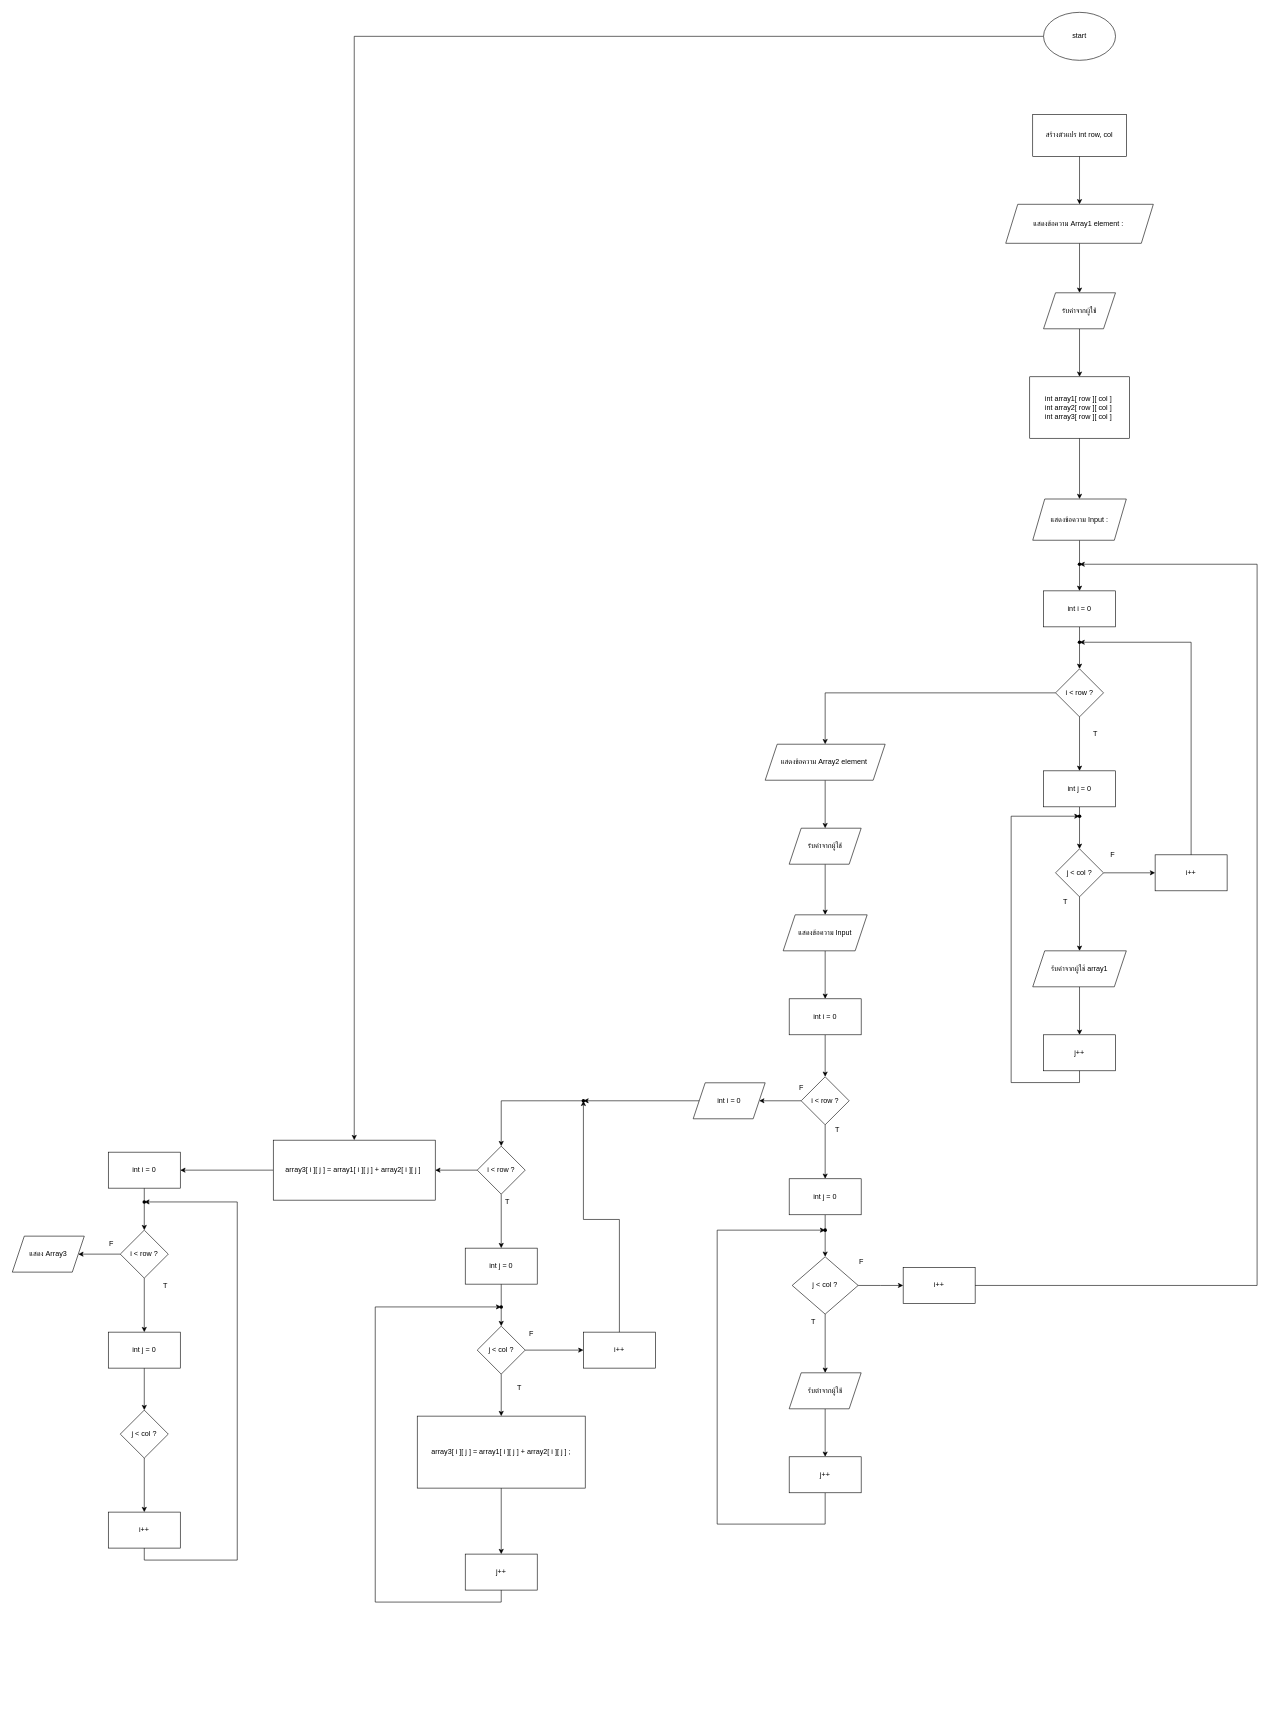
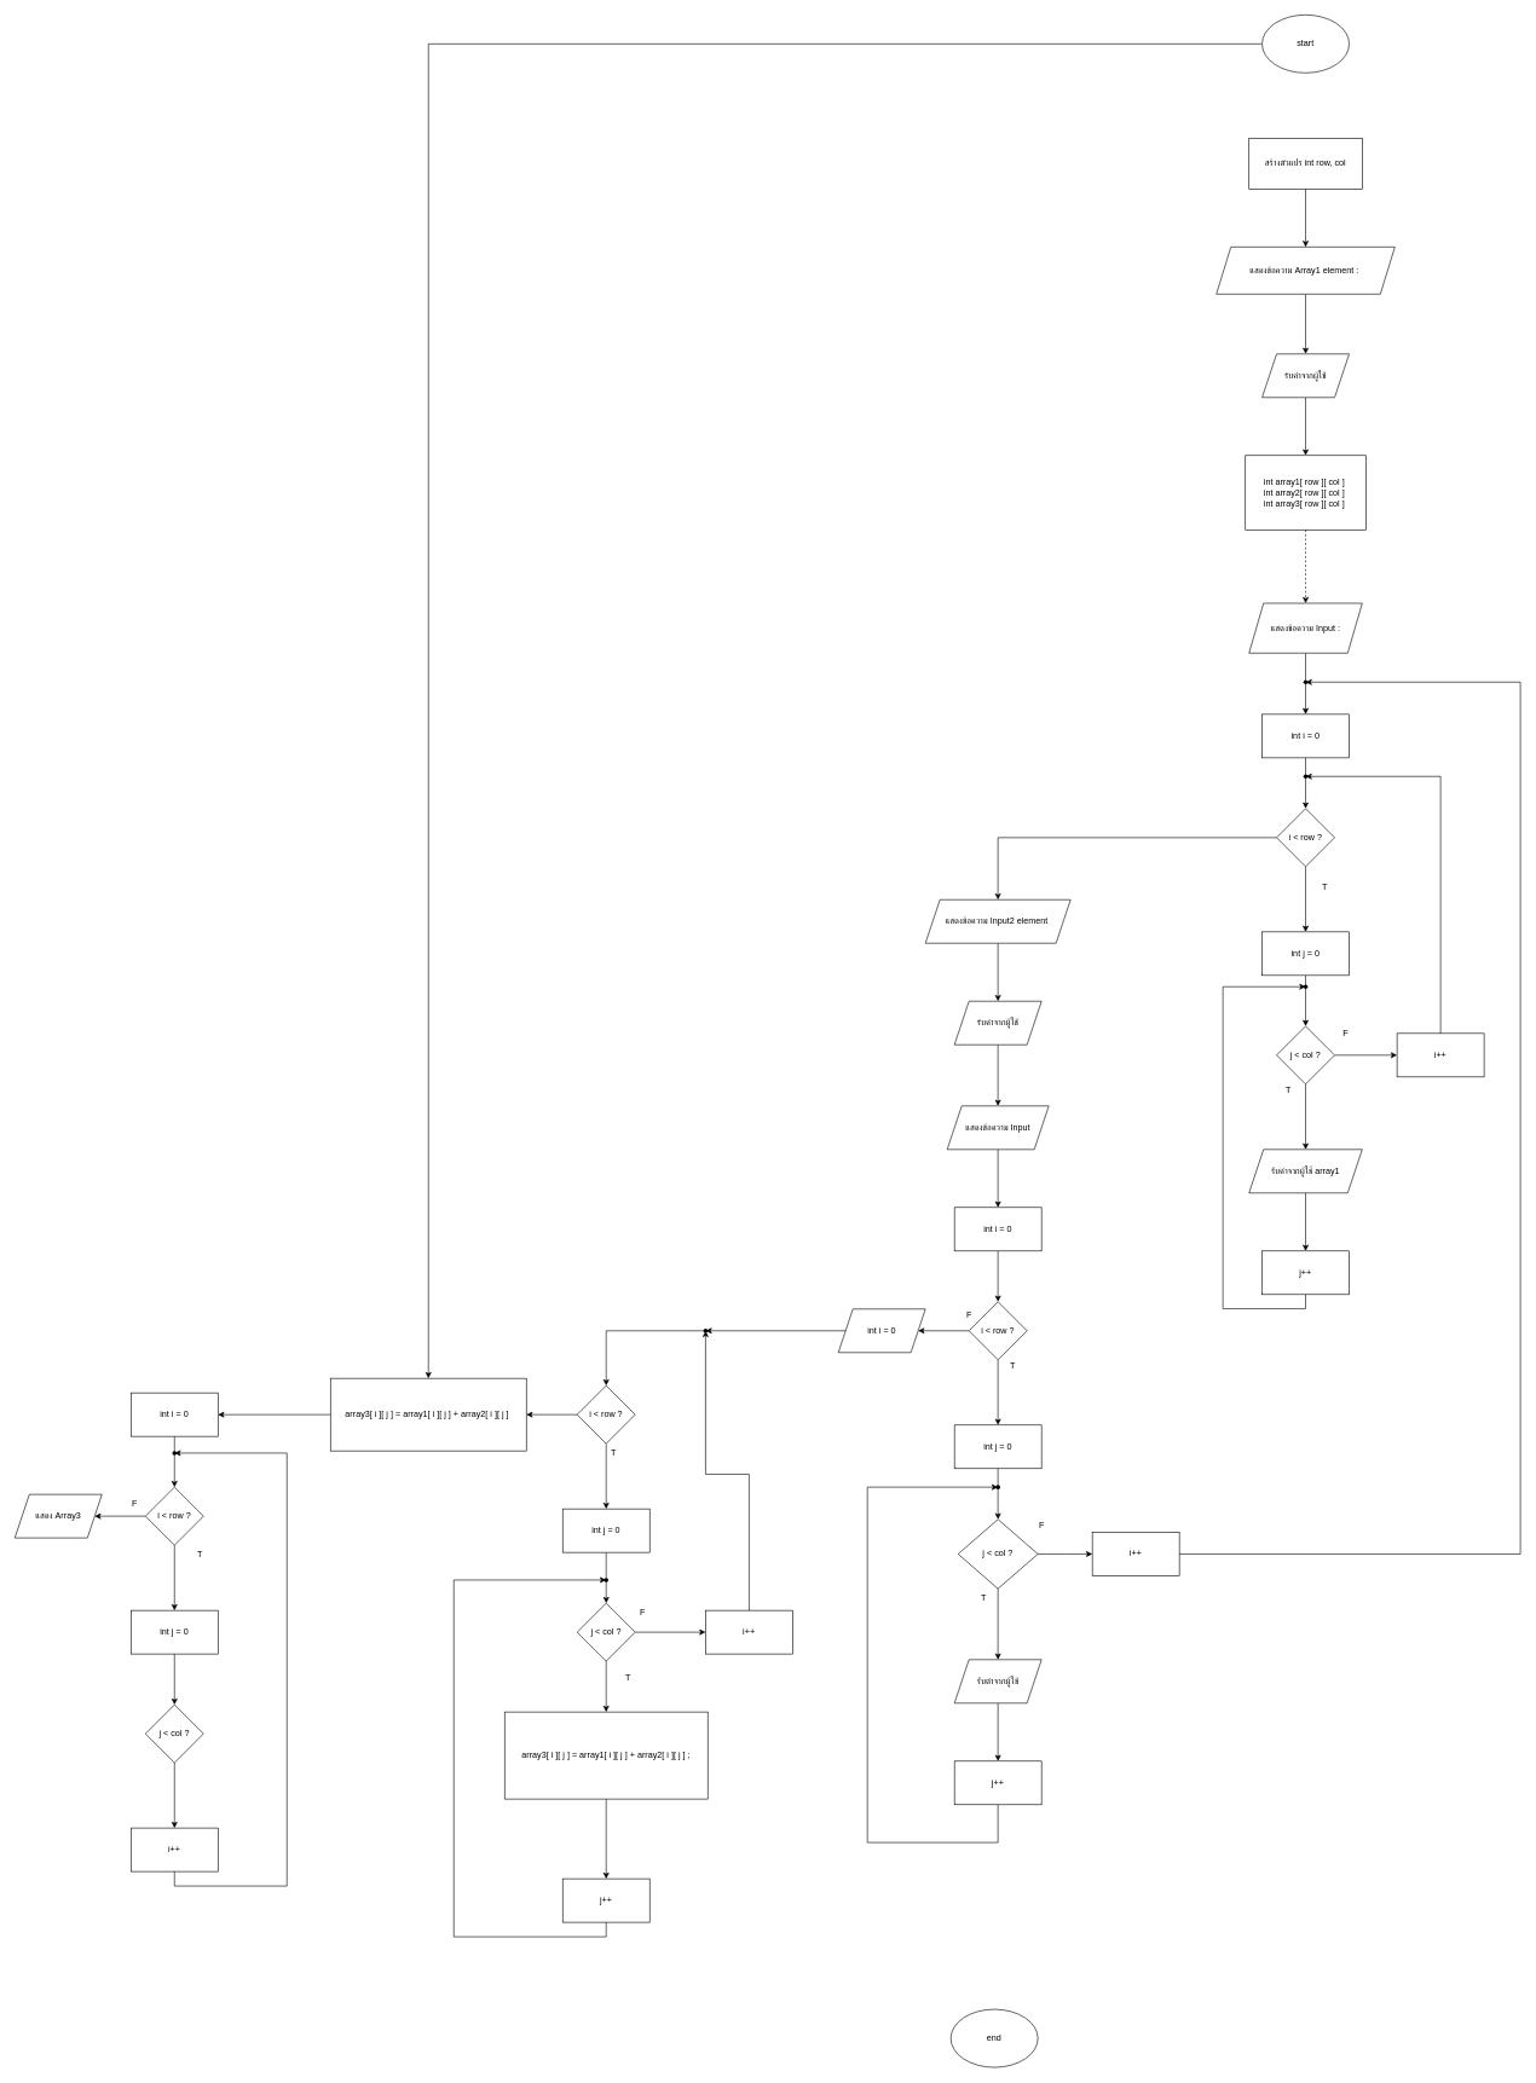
- <mxCell id="10" value="" style="edgeStyle=orthogonalEdgeStyle;rounded=0;orthogonalLoop=1;jettySize=auto;html=1;" edge="1" parent="1" source="11" target="13"><mxGeometry relative="1" as="geometry" /></mxCell>
+ <mxCell id="10" value="" style="edgeStyle=orthogonalEdgeStyle;rounded=0;orthogonalLoop=1;jettySize=auto;html=1;dashed=1;" edge="1" parent="1" source="11" target="13"><mxGeometry relative="1" as="geometry" /></mxCell>
- <mxCell id="36" value="แสดงข้อความ Array2 element&amp;nbsp;" style="shape=parallelogram;perimeter=parallelogramPerimeter;whiteSpace=wrap;html=1;fixedSize=1;" vertex="1" parent="1"><mxGeometry x="1275" y="1240.01" width="200" height="60" as="geometry" /></mxCell>
+ <mxCell id="36" value="แสดงข้อความ Input2 element&amp;nbsp;" style="shape=parallelogram;perimeter=parallelogramPerimeter;whiteSpace=wrap;html=1;fixedSize=1;" vertex="1" parent="1"><mxGeometry x="1275" y="1240.01" width="200" height="60" as="geometry" /></mxCell>
+ <mxCell id="101" value="end" style="ellipse;whiteSpace=wrap;html=1;" vertex="1" parent="1"><mxGeometry x="1310" y="2770" width="120" height="80" as="geometry" /></mxCell>
